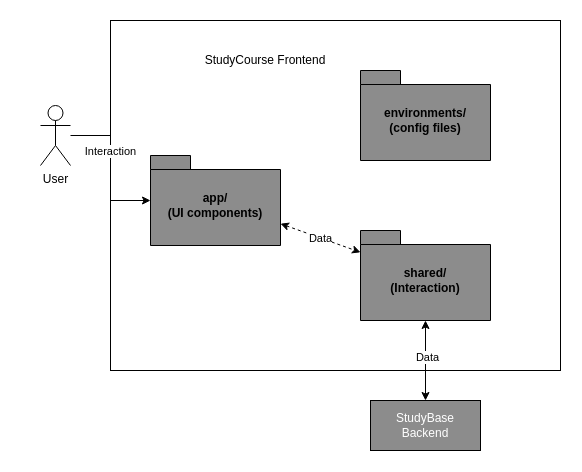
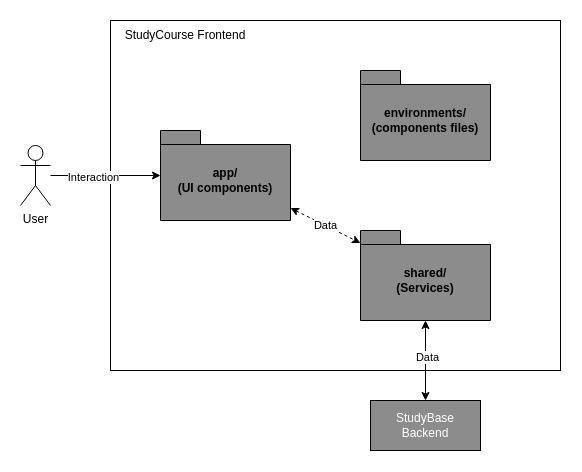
- <mxCell id="4" value="StudyCourse Frontend" style="text;html=1;align=center;verticalAlign=middle;whiteSpace=wrap;rounded=0;" vertex="1" parent="2"><mxGeometry x="80" y="25" width="150" height="30" as="geometry" /></mxCell>
+ <mxCell id="4" value="StudyCourse Frontend" style="text;html=1;align=center;verticalAlign=middle;whiteSpace=wrap;rounded=0;" vertex="1" parent="2"><mxGeometry width="150" height="30" as="geometry" /></mxCell>
- <mxCell id="8" value="&lt;div&gt;environments/&lt;/div&gt;(config files)" style="shape=folder;fontStyle=1;spacingTop=10;tabWidth=40;tabHeight=14;tabPosition=left;html=1;whiteSpace=wrap;fillColor=#8C8C8C;" vertex="1" parent="2"><mxGeometry x="250" y="50" width="130" height="90" as="geometry" /></mxCell>
+ <mxCell id="8" value="&lt;div&gt;environments/&lt;/div&gt;(components files)" style="shape=folder;fontStyle=1;spacingTop=10;tabWidth=40;tabHeight=14;tabPosition=left;html=1;whiteSpace=wrap;fillColor=#8C8C8C;" vertex="1" parent="2"><mxGeometry x="250" y="50" width="130" height="90" as="geometry" /></mxCell>
- <mxCell id="12" value="User" style="shape=umlActor;verticalLabelPosition=bottom;verticalAlign=top;html=1;" vertex="1" parent="1"><mxGeometry x="40" y="105" width="30" height="60" as="geometry" /></mxCell>
+ <mxCell id="12" value="User" style="shape=umlActor;verticalLabelPosition=bottom;verticalAlign=top;html=1;" vertex="1" parent="1"><mxGeometry x="20" y="145" width="30" height="60" as="geometry" /></mxCell>
- <mxCell id="7" value="&lt;div&gt;app/&lt;/div&gt;(UI components)" style="shape=folder;fontStyle=1;spacingTop=10;tabWidth=40;tabHeight=14;tabPosition=left;html=1;whiteSpace=wrap;fillColor=#8C8C8C;" vertex="1" parent="2"><mxGeometry x="40" y="135" width="130" height="90" as="geometry" /></mxCell>
+ <mxCell id="7" value="&lt;div&gt;app/&lt;/div&gt;(UI components)" style="shape=folder;fontStyle=1;spacingTop=10;tabWidth=40;tabHeight=14;tabPosition=left;html=1;whiteSpace=wrap;fillColor=#8C8C8C;" vertex="1" parent="2"><mxGeometry x="50" y="110" width="130" height="90" as="geometry" /></mxCell>
- <mxCell id="9" value="&lt;div&gt;shared/&lt;/div&gt;(Interaction)" style="shape=folder;fontStyle=1;spacingTop=10;tabWidth=40;tabHeight=14;tabPosition=left;html=1;whiteSpace=wrap;fillColor=#8C8C8C;" vertex="1" parent="2"><mxGeometry x="250" y="210" width="130" height="90" as="geometry" /></mxCell>
+ <mxCell id="9" value="&lt;div&gt;shared/&lt;/div&gt;(Services)" style="shape=folder;fontStyle=1;spacingTop=10;tabWidth=40;tabHeight=14;tabPosition=left;html=1;whiteSpace=wrap;fillColor=#8C8C8C;" vertex="1" parent="2"><mxGeometry x="250" y="210" width="130" height="90" as="geometry" /></mxCell>
